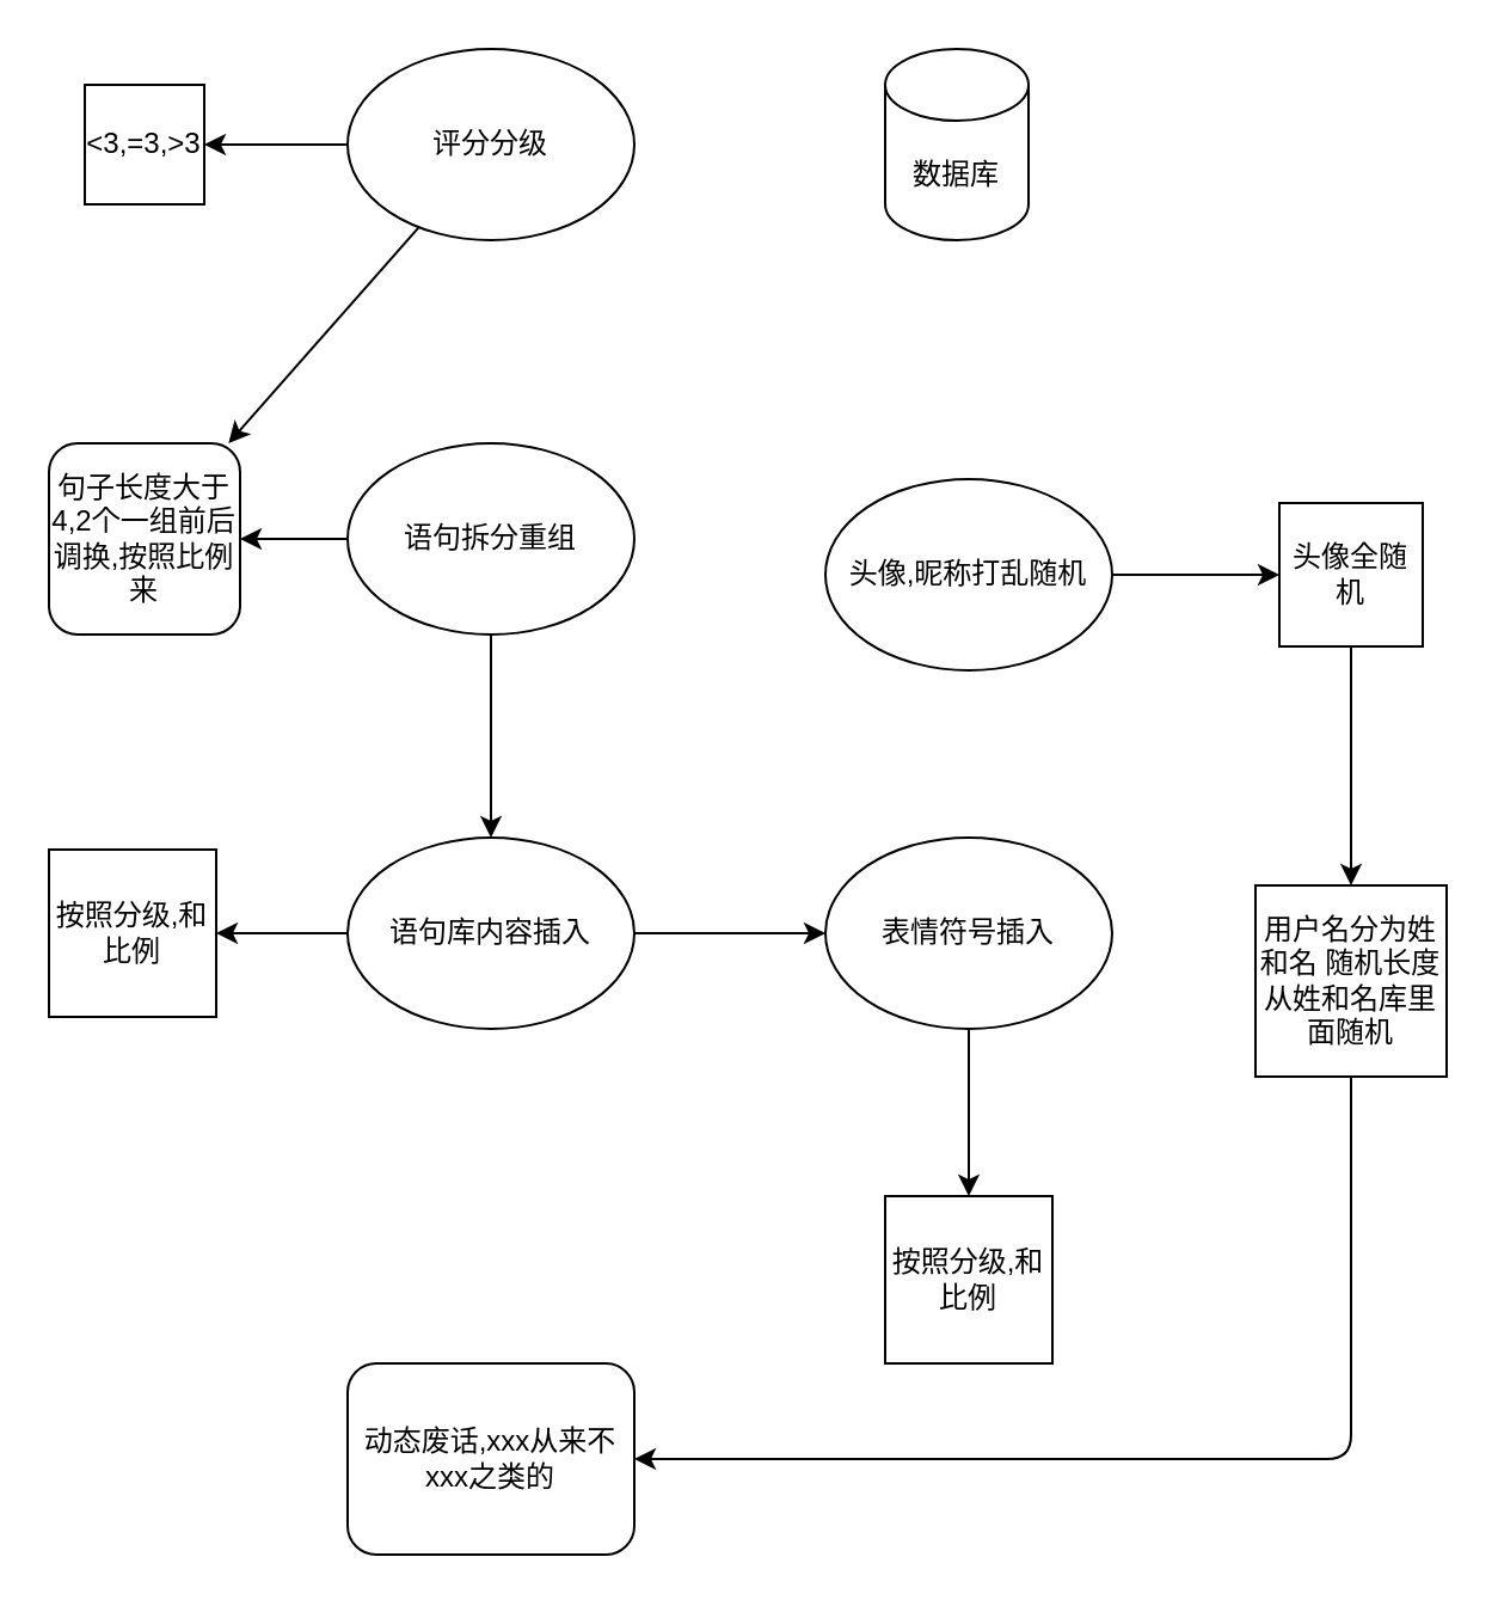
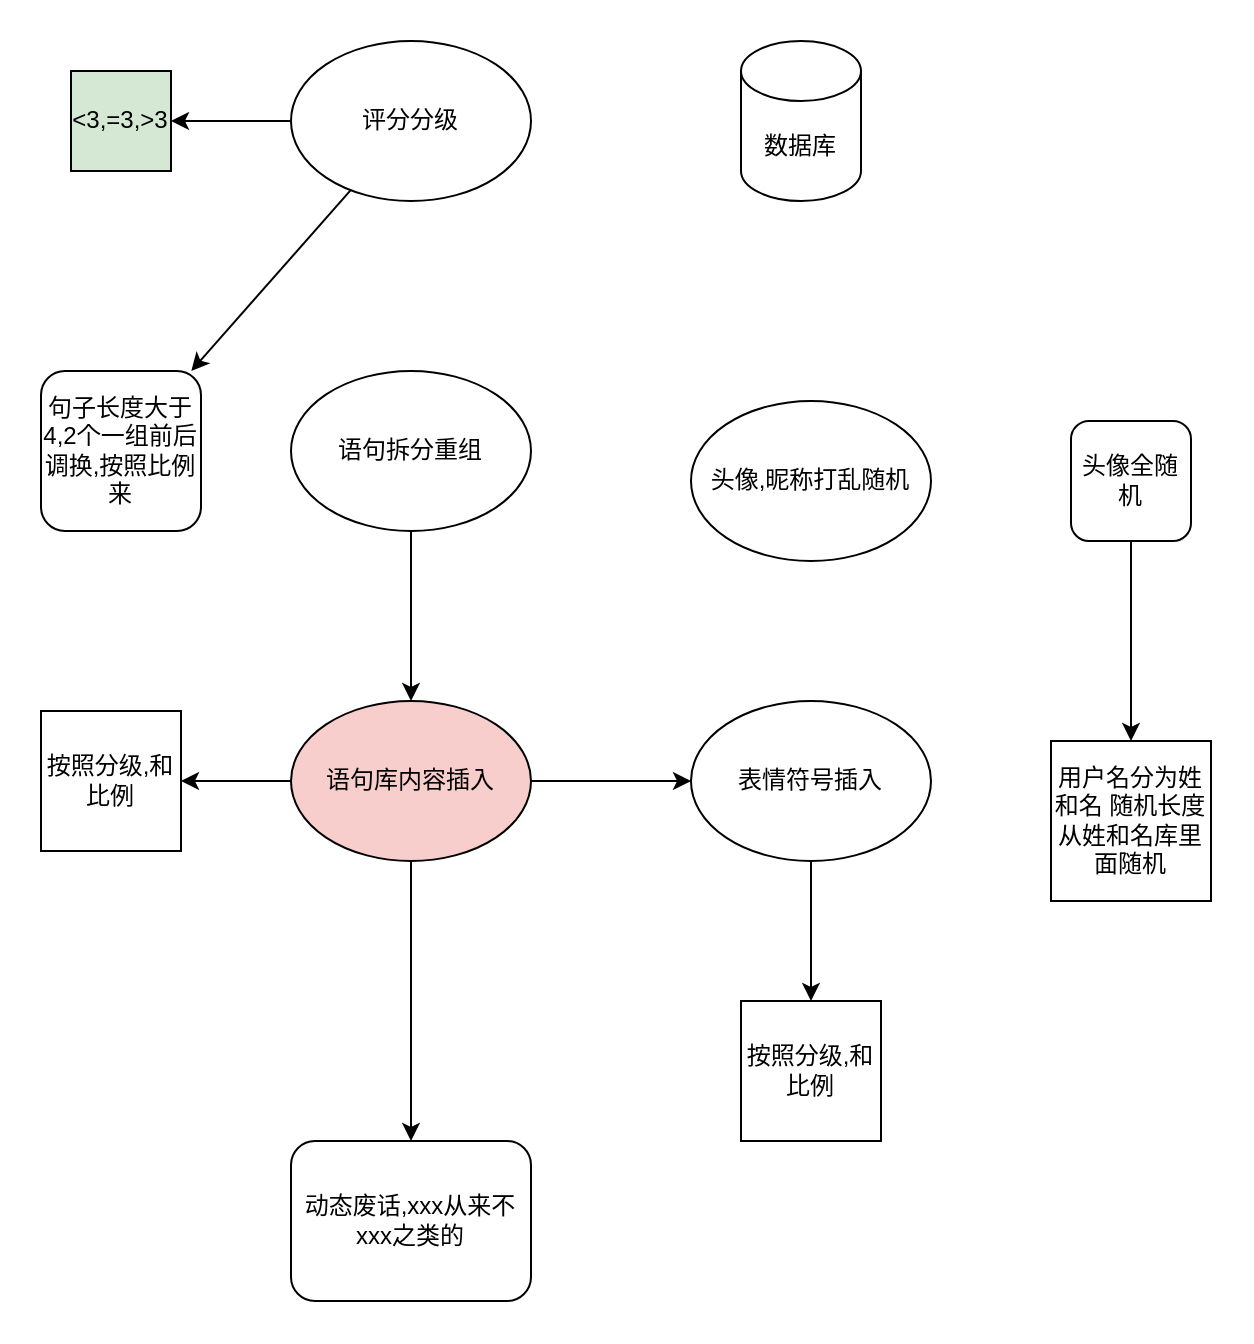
- <mxCell id="17" value="&amp;lt;3,=3,&amp;gt;3" style="whiteSpace=wrap;html=1;aspect=fixed;" vertex="1" parent="1"><mxGeometry x="35" y="35" width="50" height="50" as="geometry" /></mxCell>
+ <mxCell id="17" value="&amp;lt;3,=3,&amp;gt;3" style="whiteSpace=wrap;html=1;aspect=fixed;fillColor=#d5e8d4;" vertex="1" parent="1"><mxGeometry x="35" y="35" width="50" height="50" as="geometry" /></mxCell>
- <mxCell id="7" style="edgeStyle=none;html=1;" edge="1" parent="1" source="8" target="18"><mxGeometry relative="1" as="geometry"><mxPoint x="85" y="225" as="targetPoint" /></mxGeometry></mxCell>
- <mxCell id="15" style="edgeStyle=none;html=1;" edge="1" parent="1" source="16" target="22"><mxGeometry relative="1" as="geometry"><mxPoint x="535" y="240" as="targetPoint" /></mxGeometry></mxCell>
- <mxCell id="22" value="头像全随机" style="whiteSpace=wrap;html=1;aspect=fixed;" vertex="1" parent="1"><mxGeometry x="535" y="210" width="60" height="60" as="geometry" /></mxCell>
+ <mxCell id="22" value="头像全随机" style="whiteSpace=wrap;html=1;aspect=fixed;rounded=1;" vertex="1" parent="1"><mxGeometry x="535" y="210" width="60" height="60" as="geometry" /></mxCell>
- <mxCell id="12" value="语句库内容插入" style="ellipse;whiteSpace=wrap;html=1;" vertex="1" parent="1"><mxGeometry x="145" y="350" width="120" height="80" as="geometry" /></mxCell>
+ <mxCell id="12" value="语句库内容插入" style="ellipse;whiteSpace=wrap;html=1;fillColor=#f8cecc;" vertex="1" parent="1"><mxGeometry x="145" y="350" width="120" height="80" as="geometry" /></mxCell>
+ <mxCell id="11" style="edgeStyle=none;html=1;" edge="1" parent="1" source="12" target="25"><mxGeometry relative="1" as="geometry"><mxPoint x="205" y="510" as="targetPoint" /></mxGeometry></mxCell>
- <mxCell id="23" style="edgeStyle=none;html=1;entryX=1;entryY=0.5;entryDx=0;entryDy=0;" edge="1" parent="1" source="24" target="25"><mxGeometry relative="1" as="geometry"><Array as="points"><mxPoint x="565" y="610" /></Array></mxGeometry></mxCell>
